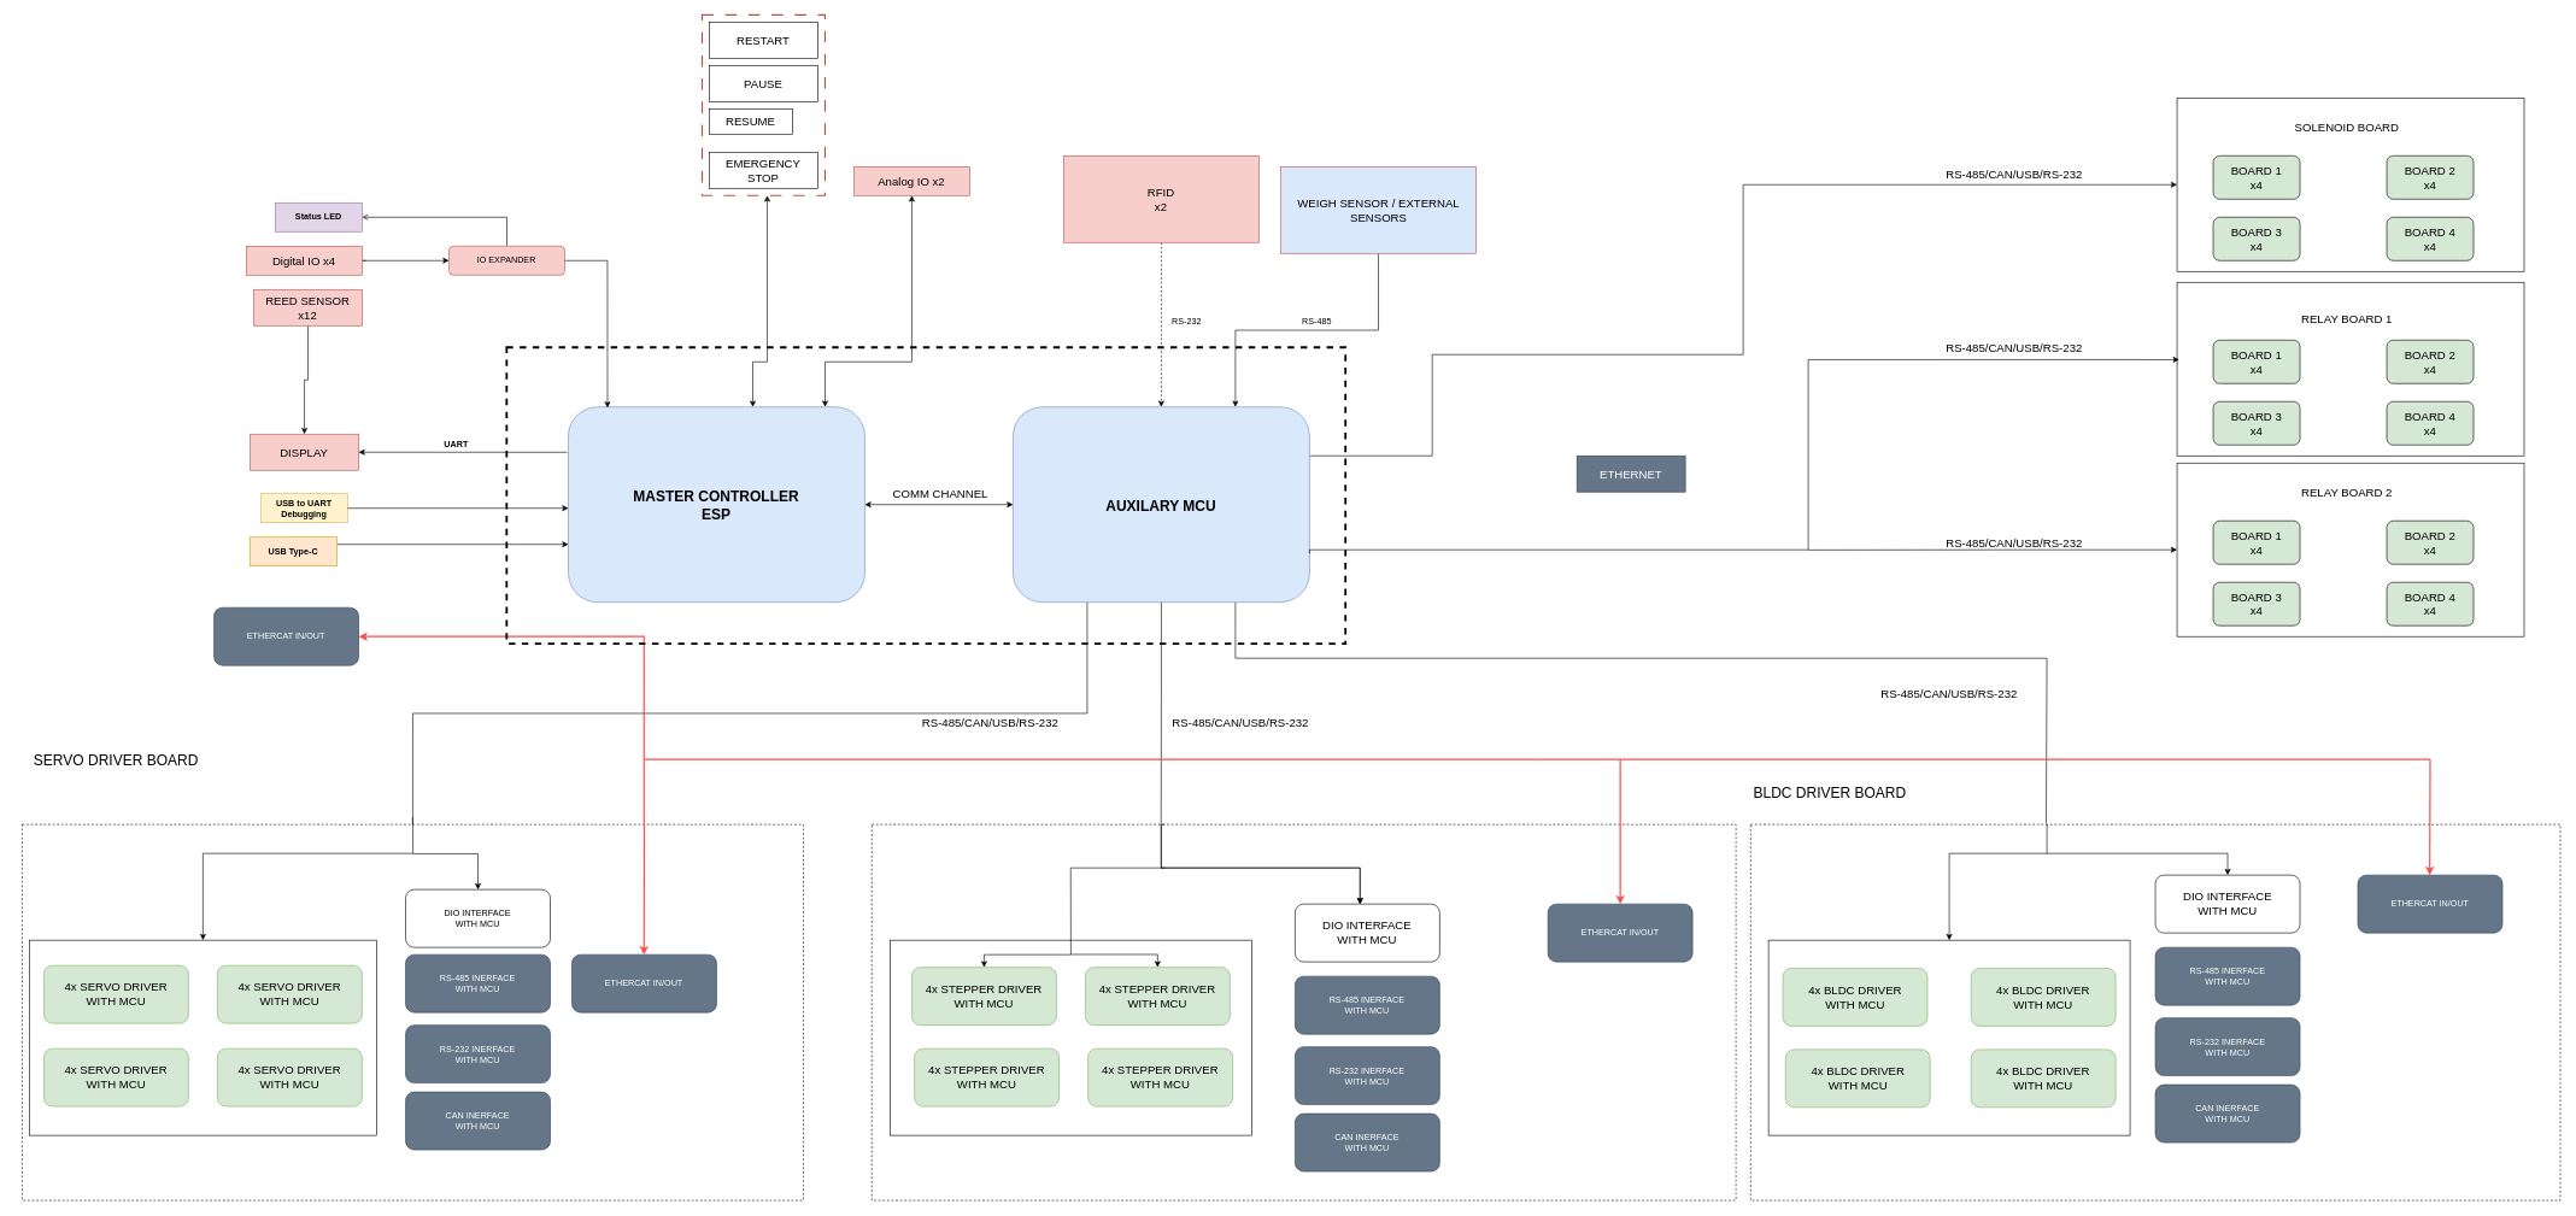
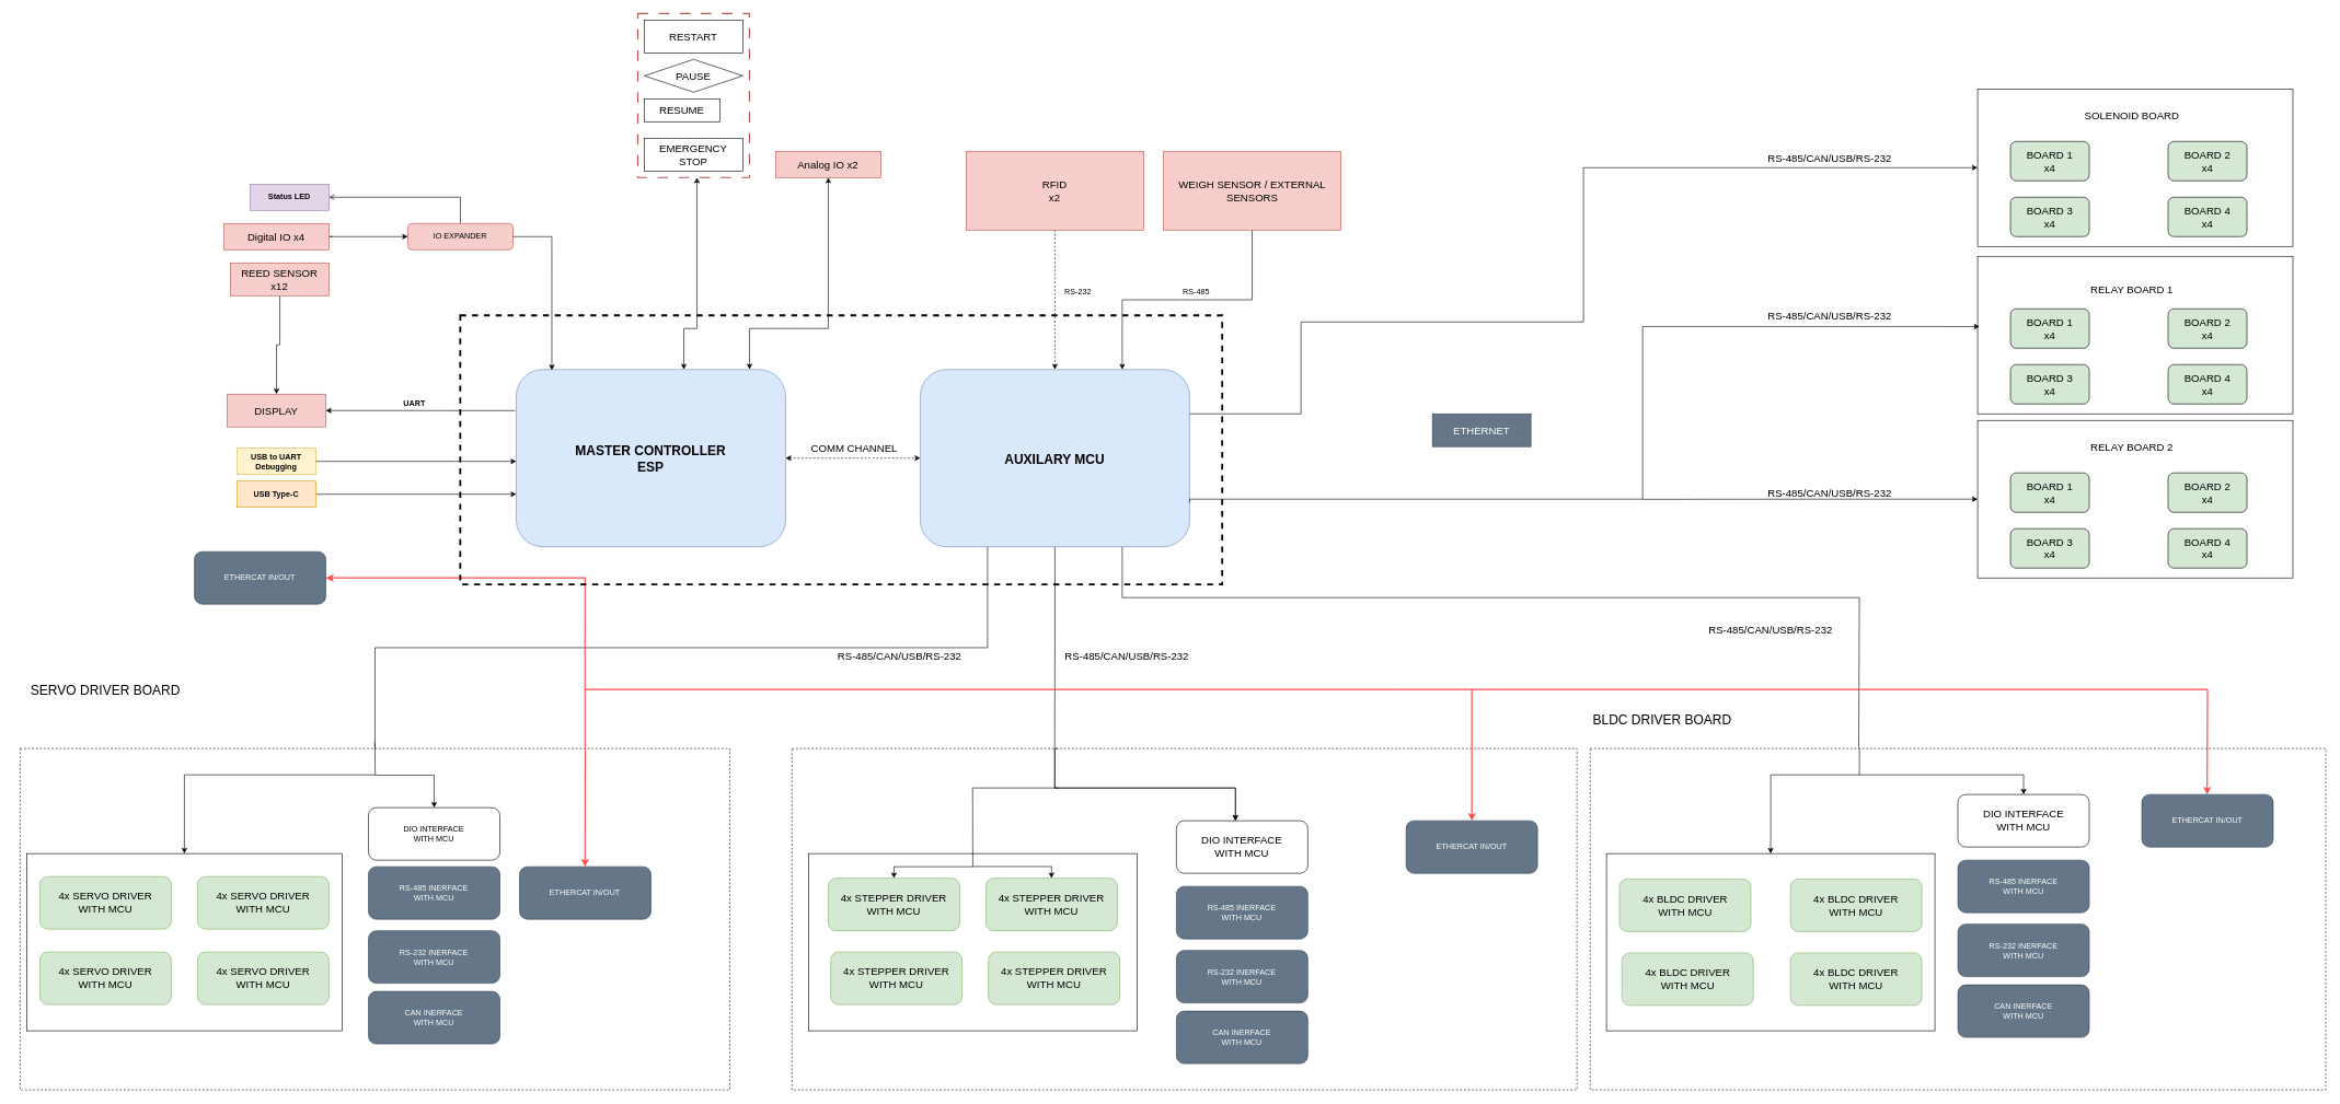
- <mxCell id="63" value="&lt;span style=&quot;font-size: 16px;&quot;&gt;PAUSE&lt;/span&gt;" style="rounded=0;whiteSpace=wrap;html=1;" vertex="1" parent="1"><mxGeometry x="980.31" y="90" width="150" height="50" as="geometry" /></mxCell>
+ <mxCell id="63" value="&lt;span style=&quot;font-size: 16px;&quot;&gt;PAUSE&lt;/span&gt;" style="rhombus;whiteSpace=wrap;html=1;" vertex="1" parent="1"><mxGeometry x="980.31" y="90" width="150" height="50" as="geometry" /></mxCell>
- <mxCell id="22" value="&lt;span style=&quot;font-size: 16px;&quot;&gt;RFID&lt;/span&gt;&lt;div&gt;&lt;span style=&quot;font-size: 16px;&quot;&gt;x2&lt;/span&gt;&lt;/div&gt;" style="rounded=0;whiteSpace=wrap;html=1;fillColor=#f8cecc;strokeColor=#b85450;" vertex="1" parent="1"><mxGeometry x="1470.31" y="215" width="270" height="120" as="geometry" /></mxCell>
+ <mxCell id="22" value="&lt;span style=&quot;font-size: 16px;&quot;&gt;RFID&lt;/span&gt;&lt;div&gt;&lt;span style=&quot;font-size: 16px;&quot;&gt;x2&lt;/span&gt;&lt;/div&gt;" style="rounded=0;whiteSpace=wrap;html=1;fillColor=#f8cecc;strokeColor=#b85450;" vertex="1" parent="1"><mxGeometry x="1470.31" y="230" width="270" height="120" as="geometry" /></mxCell>
- <mxCell id="59" value="&lt;span style=&quot;font-size: 16px;&quot;&gt;WEIGH SENSOR / EXTERNAL SENSORS&lt;/span&gt;" style="rounded=0;whiteSpace=wrap;html=1;fillColor=#dae8fc;strokeColor=#b85450;" vertex="1" parent="1"><mxGeometry x="1770.62" y="230" width="270" height="120" as="geometry" /></mxCell>
+ <mxCell id="59" value="&lt;span style=&quot;font-size: 16px;&quot;&gt;WEIGH SENSOR / EXTERNAL SENSORS&lt;/span&gt;" style="rounded=0;whiteSpace=wrap;html=1;fillColor=#f8cecc;strokeColor=#b85450;" vertex="1" parent="1"><mxGeometry x="1770.62" y="230" width="270" height="120" as="geometry" /></mxCell>
- <mxCell id="33" value="" style="endArrow=classic;startArrow=classic;html=1;rounded=0;exitX=1;exitY=0.5;exitDx=0;exitDy=0;entryX=0;entryY=0.5;entryDx=0;entryDy=0;" edge="1" parent="1" source="11" target="32"><mxGeometry width="50" height="50" relative="1" as="geometry"><mxPoint x="1220.31" y="700" as="sourcePoint" /><mxPoint x="1270.31" y="650" as="targetPoint" /></mxGeometry></mxCell>
+ <mxCell id="33" value="" style="endArrow=classic;startArrow=classic;html=1;rounded=0;exitX=1;exitY=0.5;exitDx=0;exitDy=0;entryX=0;entryY=0.5;entryDx=0;entryDy=0;dashed=1;" edge="1" parent="1" source="11" target="32"><mxGeometry width="50" height="50" relative="1" as="geometry"><mxPoint x="1220.31" y="700" as="sourcePoint" /><mxPoint x="1270.31" y="650" as="targetPoint" /></mxGeometry></mxCell>
- <mxCell id="14" value="&lt;b&gt;USB Type-C&lt;/b&gt;" style="rounded=0;whiteSpace=wrap;html=1;fillColor=#ffe6cc;strokeColor=#d79b00;" vertex="1" parent="1"><mxGeometry x="345.31" y="742.5" width="120" height="40" as="geometry" /></mxCell>
+ <mxCell id="14" value="&lt;b&gt;USB Type-C&lt;/b&gt;" style="rounded=0;whiteSpace=wrap;html=1;fillColor=#ffe6cc;strokeColor=#d79b00;" vertex="1" parent="1"><mxGeometry x="360.31" y="732.5" width="120" height="40" as="geometry" /></mxCell>
